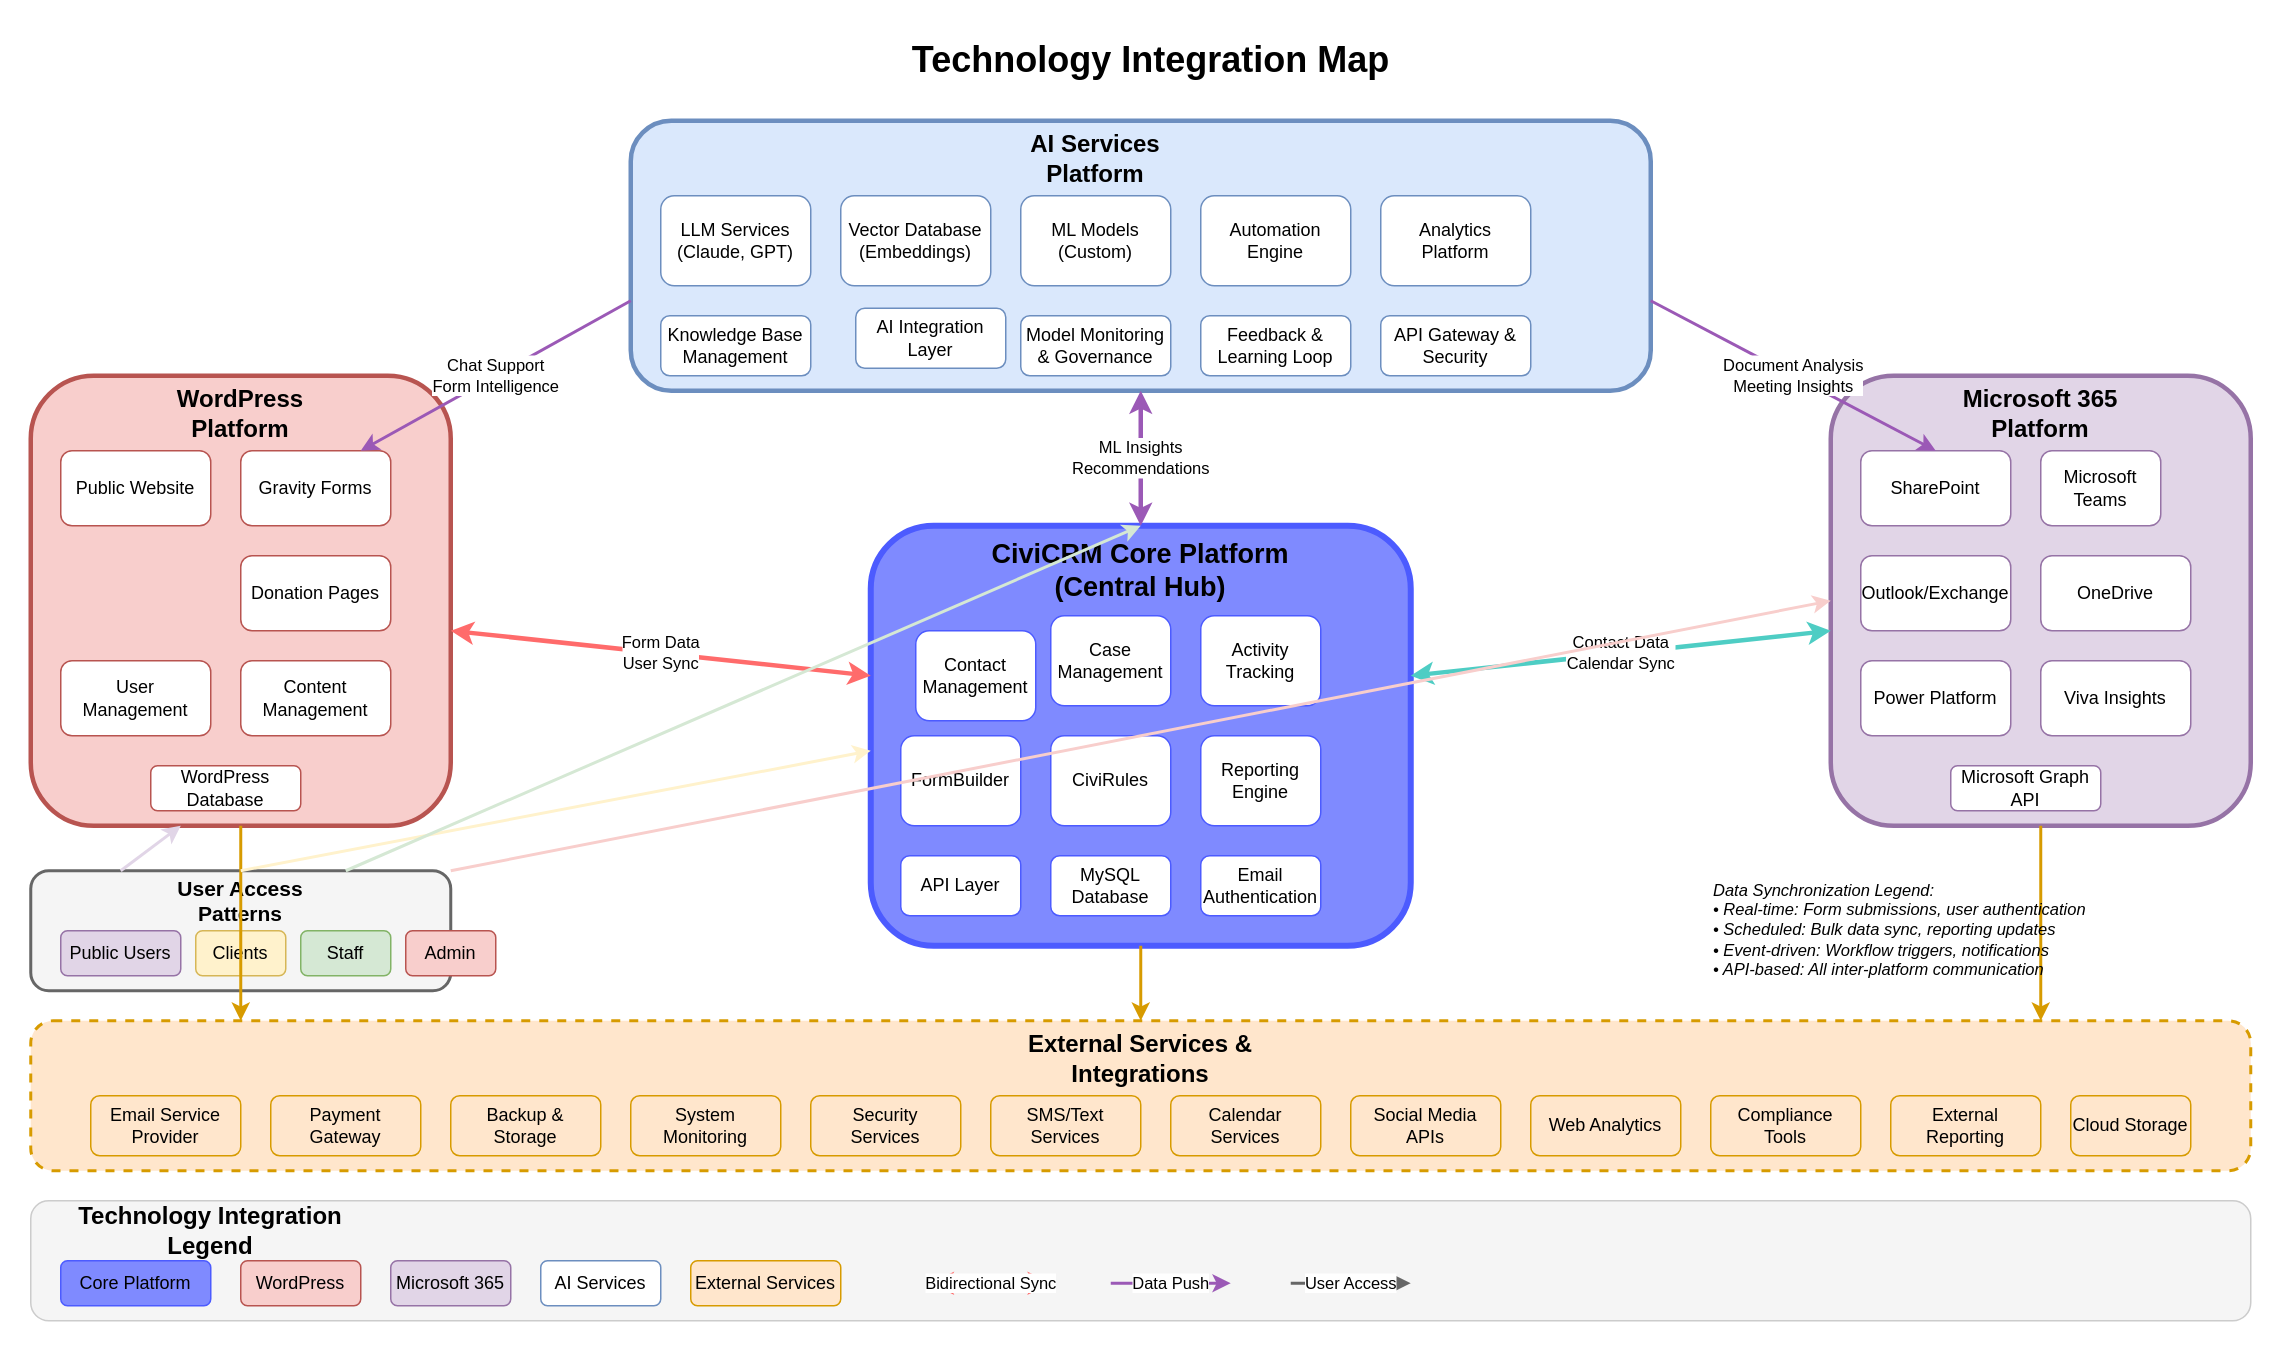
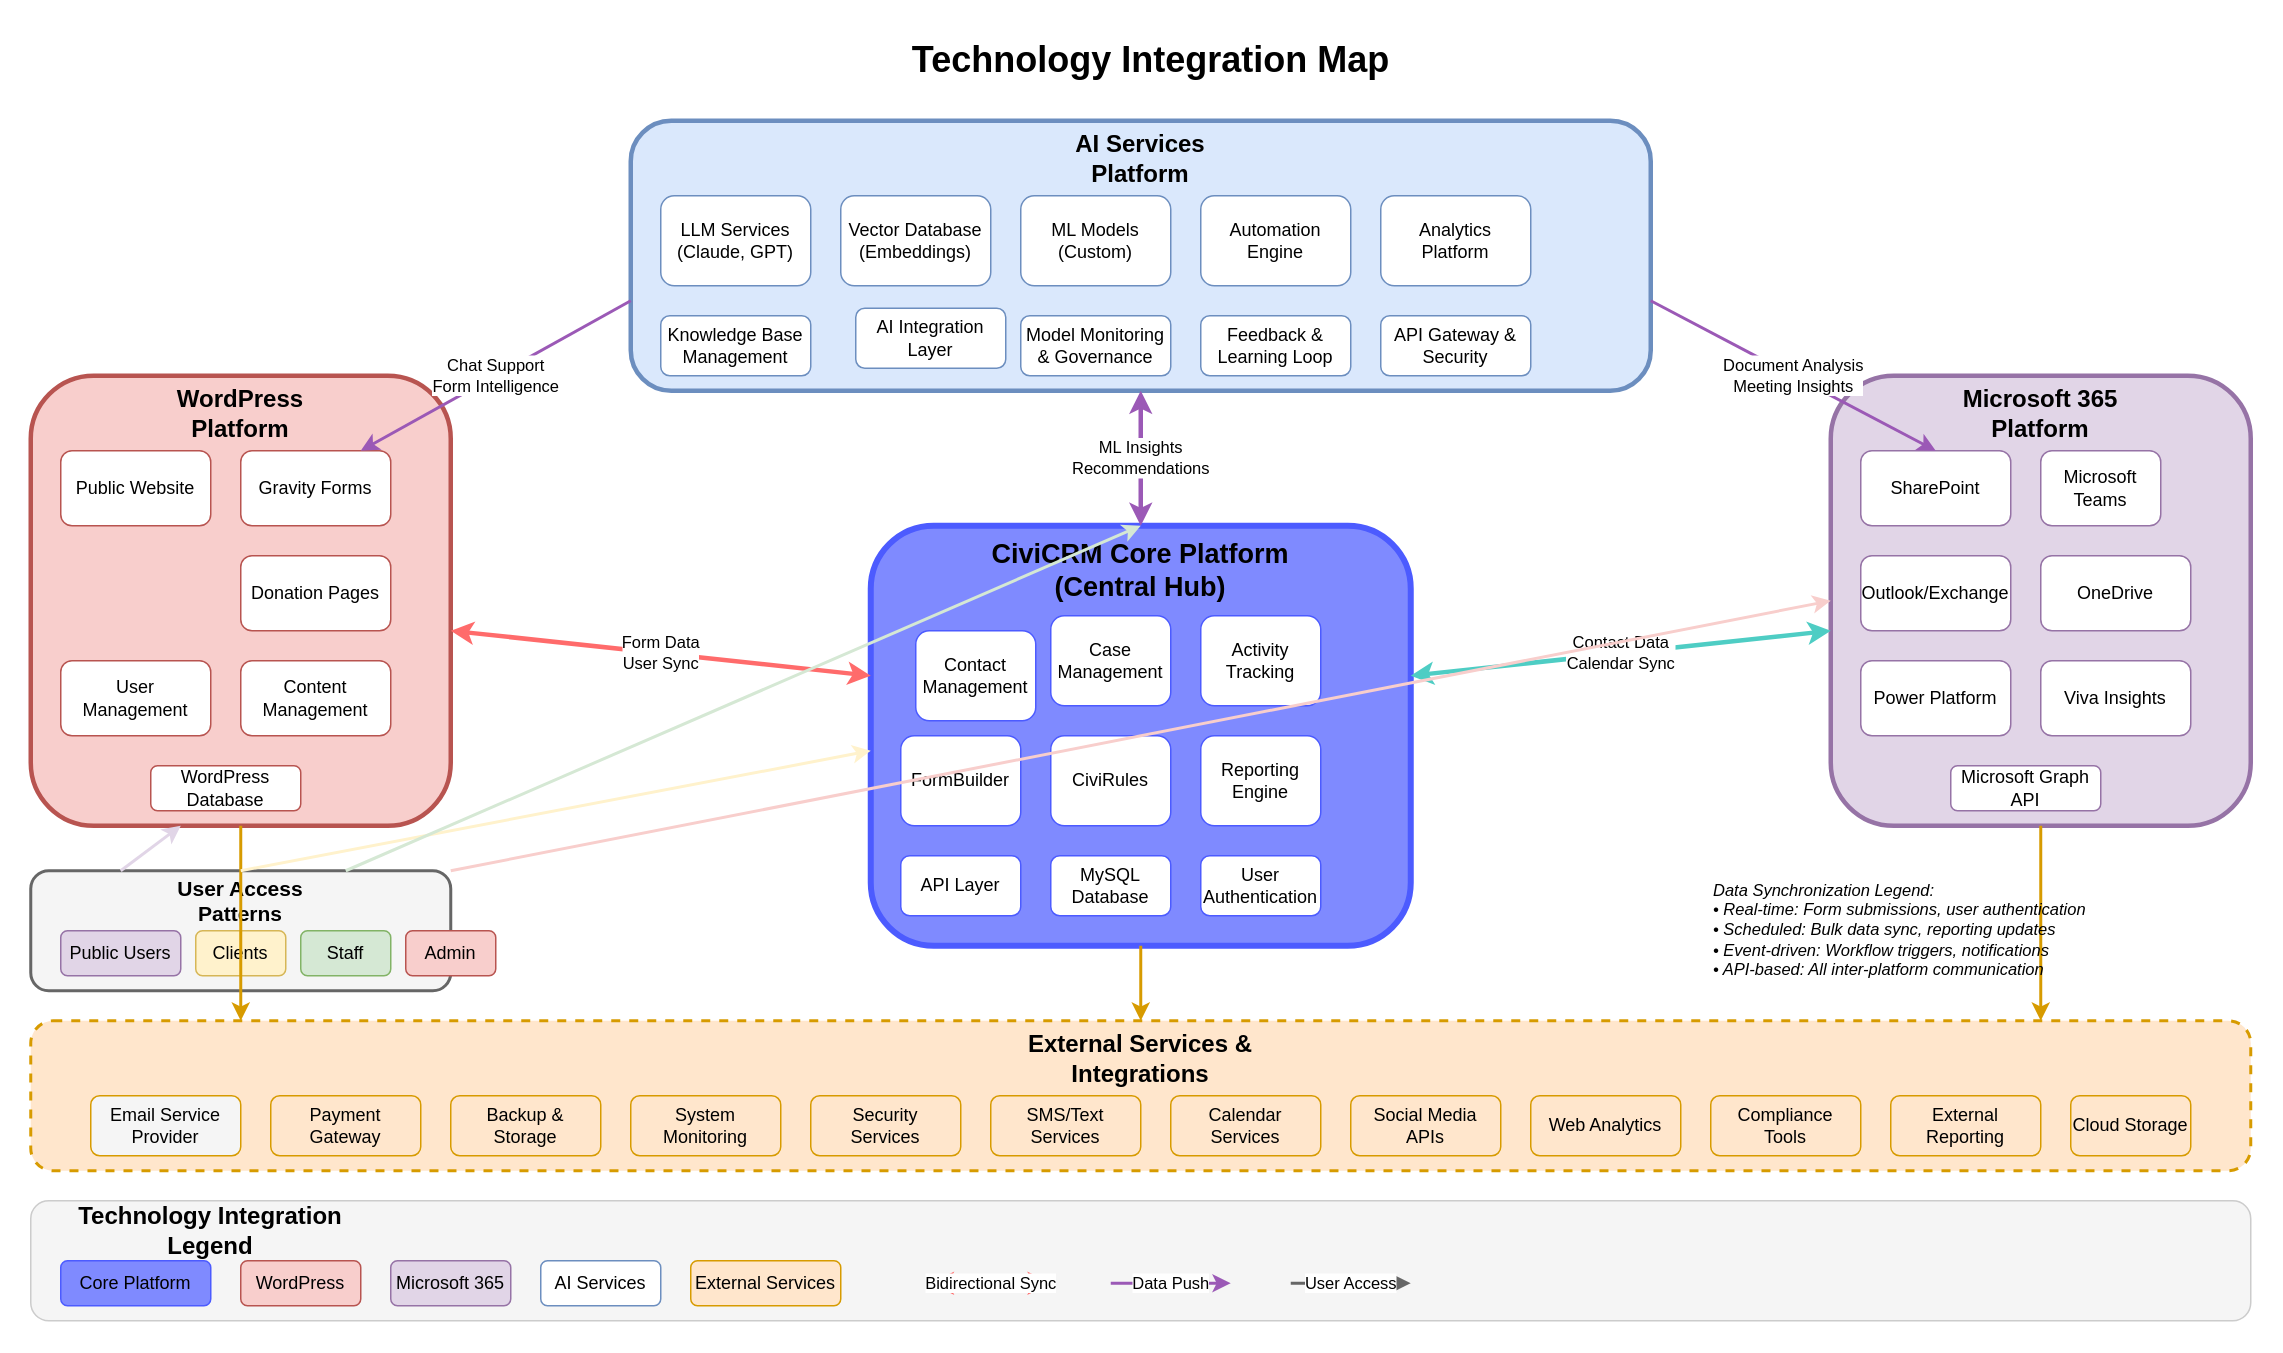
- <mxCell id="32" value="AI Services Platform" style="text;html=1;strokeColor=none;fillColor=none;align=center;verticalAlign=middle;whiteSpace=wrap;rounded=0;fontSize=16;fontStyle=1;color=#6c8ebf;" parent="1" vertex="1"><mxGeometry x="670" y="90" width="120" height="30" as="geometry" /></mxCell>
+ <mxCell id="32" value="AI Services Platform" style="text;html=1;strokeColor=none;fillColor=none;align=center;verticalAlign=middle;whiteSpace=wrap;rounded=0;fontSize=16;fontStyle=1;color=#6c8ebf;" parent="1" vertex="1"><mxGeometry x="700" y="90" width="120" height="30" as="geometry" /></mxCell>
- <mxCell id="13" value="Email&#10;Authentication" style="rounded=1;whiteSpace=wrap;html=1;fillColor=#ffffff;strokeColor=#4C5BFF;" parent="1" vertex="1"><mxGeometry x="800" y="570" width="80" height="40" as="geometry" /></mxCell>
+ <mxCell id="13" value="User&#10;Authentication" style="rounded=1;whiteSpace=wrap;html=1;fillColor=#ffffff;strokeColor=#4C5BFF;" parent="1" vertex="1"><mxGeometry x="800" y="570" width="80" height="40" as="geometry" /></mxCell>
- <mxCell id="45" value="Email Service&#10;Provider" style="rounded=1;whiteSpace=wrap;html=1;fillColor=#ffe6cc;strokeColor=#d79b00;" parent="1" vertex="1"><mxGeometry x="60" y="730" width="100" height="40" as="geometry" /></mxCell>
+ <mxCell id="45" value="Email Service&#10;Provider" style="rounded=1;whiteSpace=wrap;html=1;fillColor=#f5f5f5;strokeColor=#d79b00;" parent="1" vertex="1"><mxGeometry x="60" y="730" width="100" height="40" as="geometry" /></mxCell>
